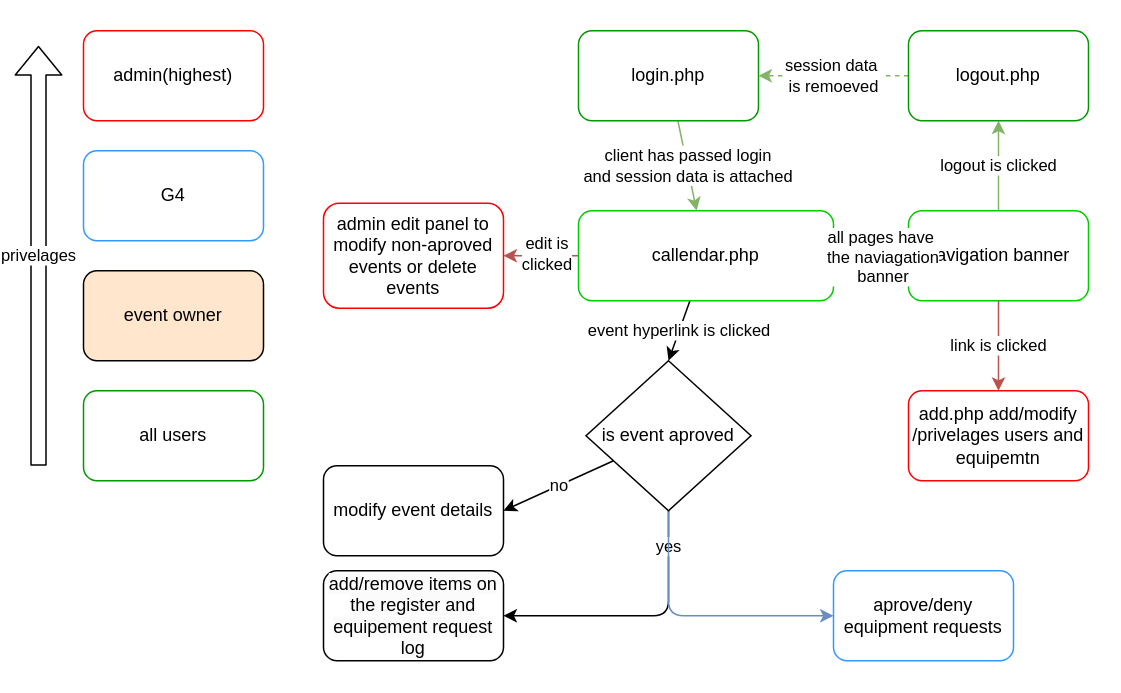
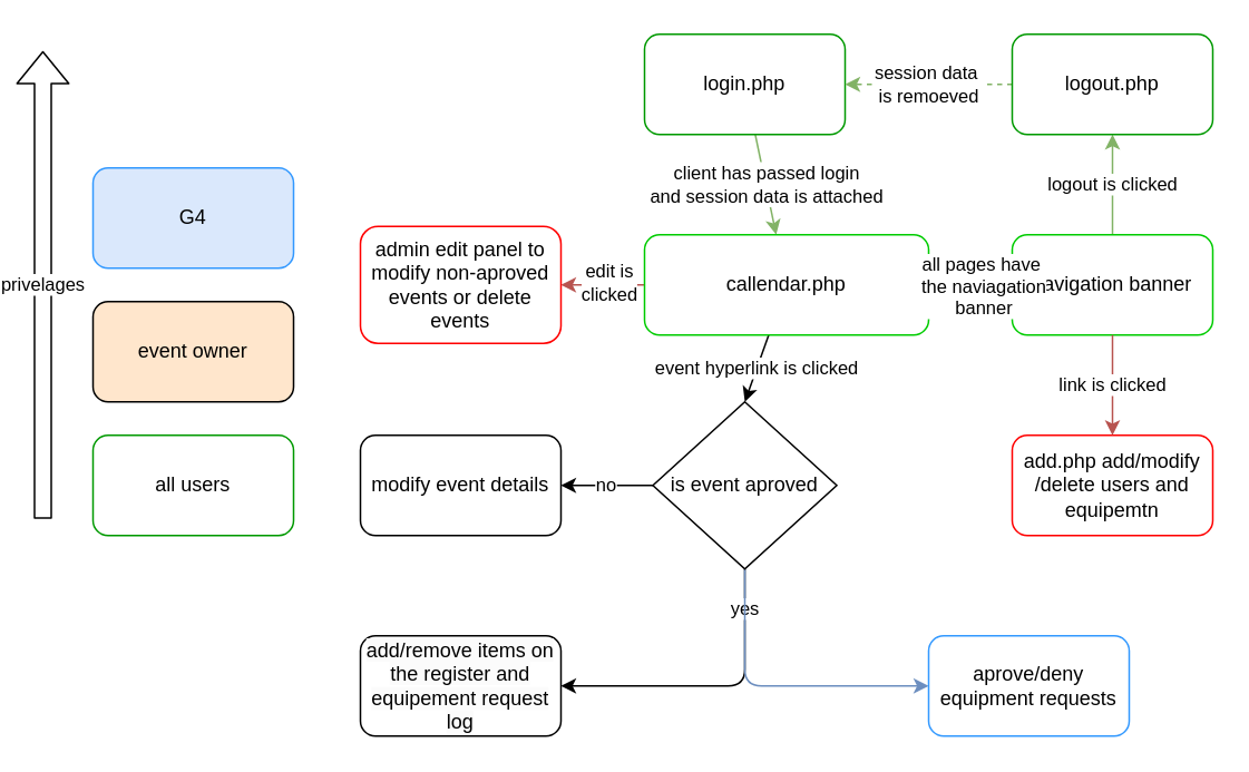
- <mxCell id="11" value="admin(highest)" style="rounded=1;whiteSpace=wrap;html=1;strokeColor=#FF0000;" parent="1" vertex="1"><mxGeometry x="50" y="20" width="120" height="60" as="geometry" /></mxCell>
- <mxCell id="12" value="G4" style="rounded=1;whiteSpace=wrap;html=1;strokeColor=#3399FF;" parent="1" vertex="1"><mxGeometry x="50" y="100" width="120" height="60" as="geometry" /></mxCell>
+ <mxCell id="12" value="G4" style="rounded=1;whiteSpace=wrap;html=1;strokeColor=#3399FF;fillColor=#dae8fc;" parent="1" vertex="1"><mxGeometry x="50" y="100" width="120" height="60" as="geometry" /></mxCell>
- <mxCell id="28" value="add.php add/modify /privelages users and equipemtn" style="rounded=1;whiteSpace=wrap;html=1;strokeColor=#FF0000;" parent="1" vertex="1"><mxGeometry x="600" y="260" width="120" height="60" as="geometry" /></mxCell>
+ <mxCell id="28" value="add.php add/modify /delete users and equipemtn" style="rounded=1;whiteSpace=wrap;html=1;strokeColor=#FF0000;" parent="1" vertex="1"><mxGeometry x="600" y="260" width="120" height="60" as="geometry" /></mxCell>
- <mxCell id="19" value="modify event details" style="rounded=1;whiteSpace=wrap;html=1;" parent="1" vertex="1"><mxGeometry x="210" y="310" width="120" height="60" as="geometry" /></mxCell>
+ <mxCell id="19" value="modify event details" style="rounded=1;whiteSpace=wrap;html=1;" parent="1" vertex="1"><mxGeometry x="210" y="260" width="120" height="60" as="geometry" /></mxCell>
